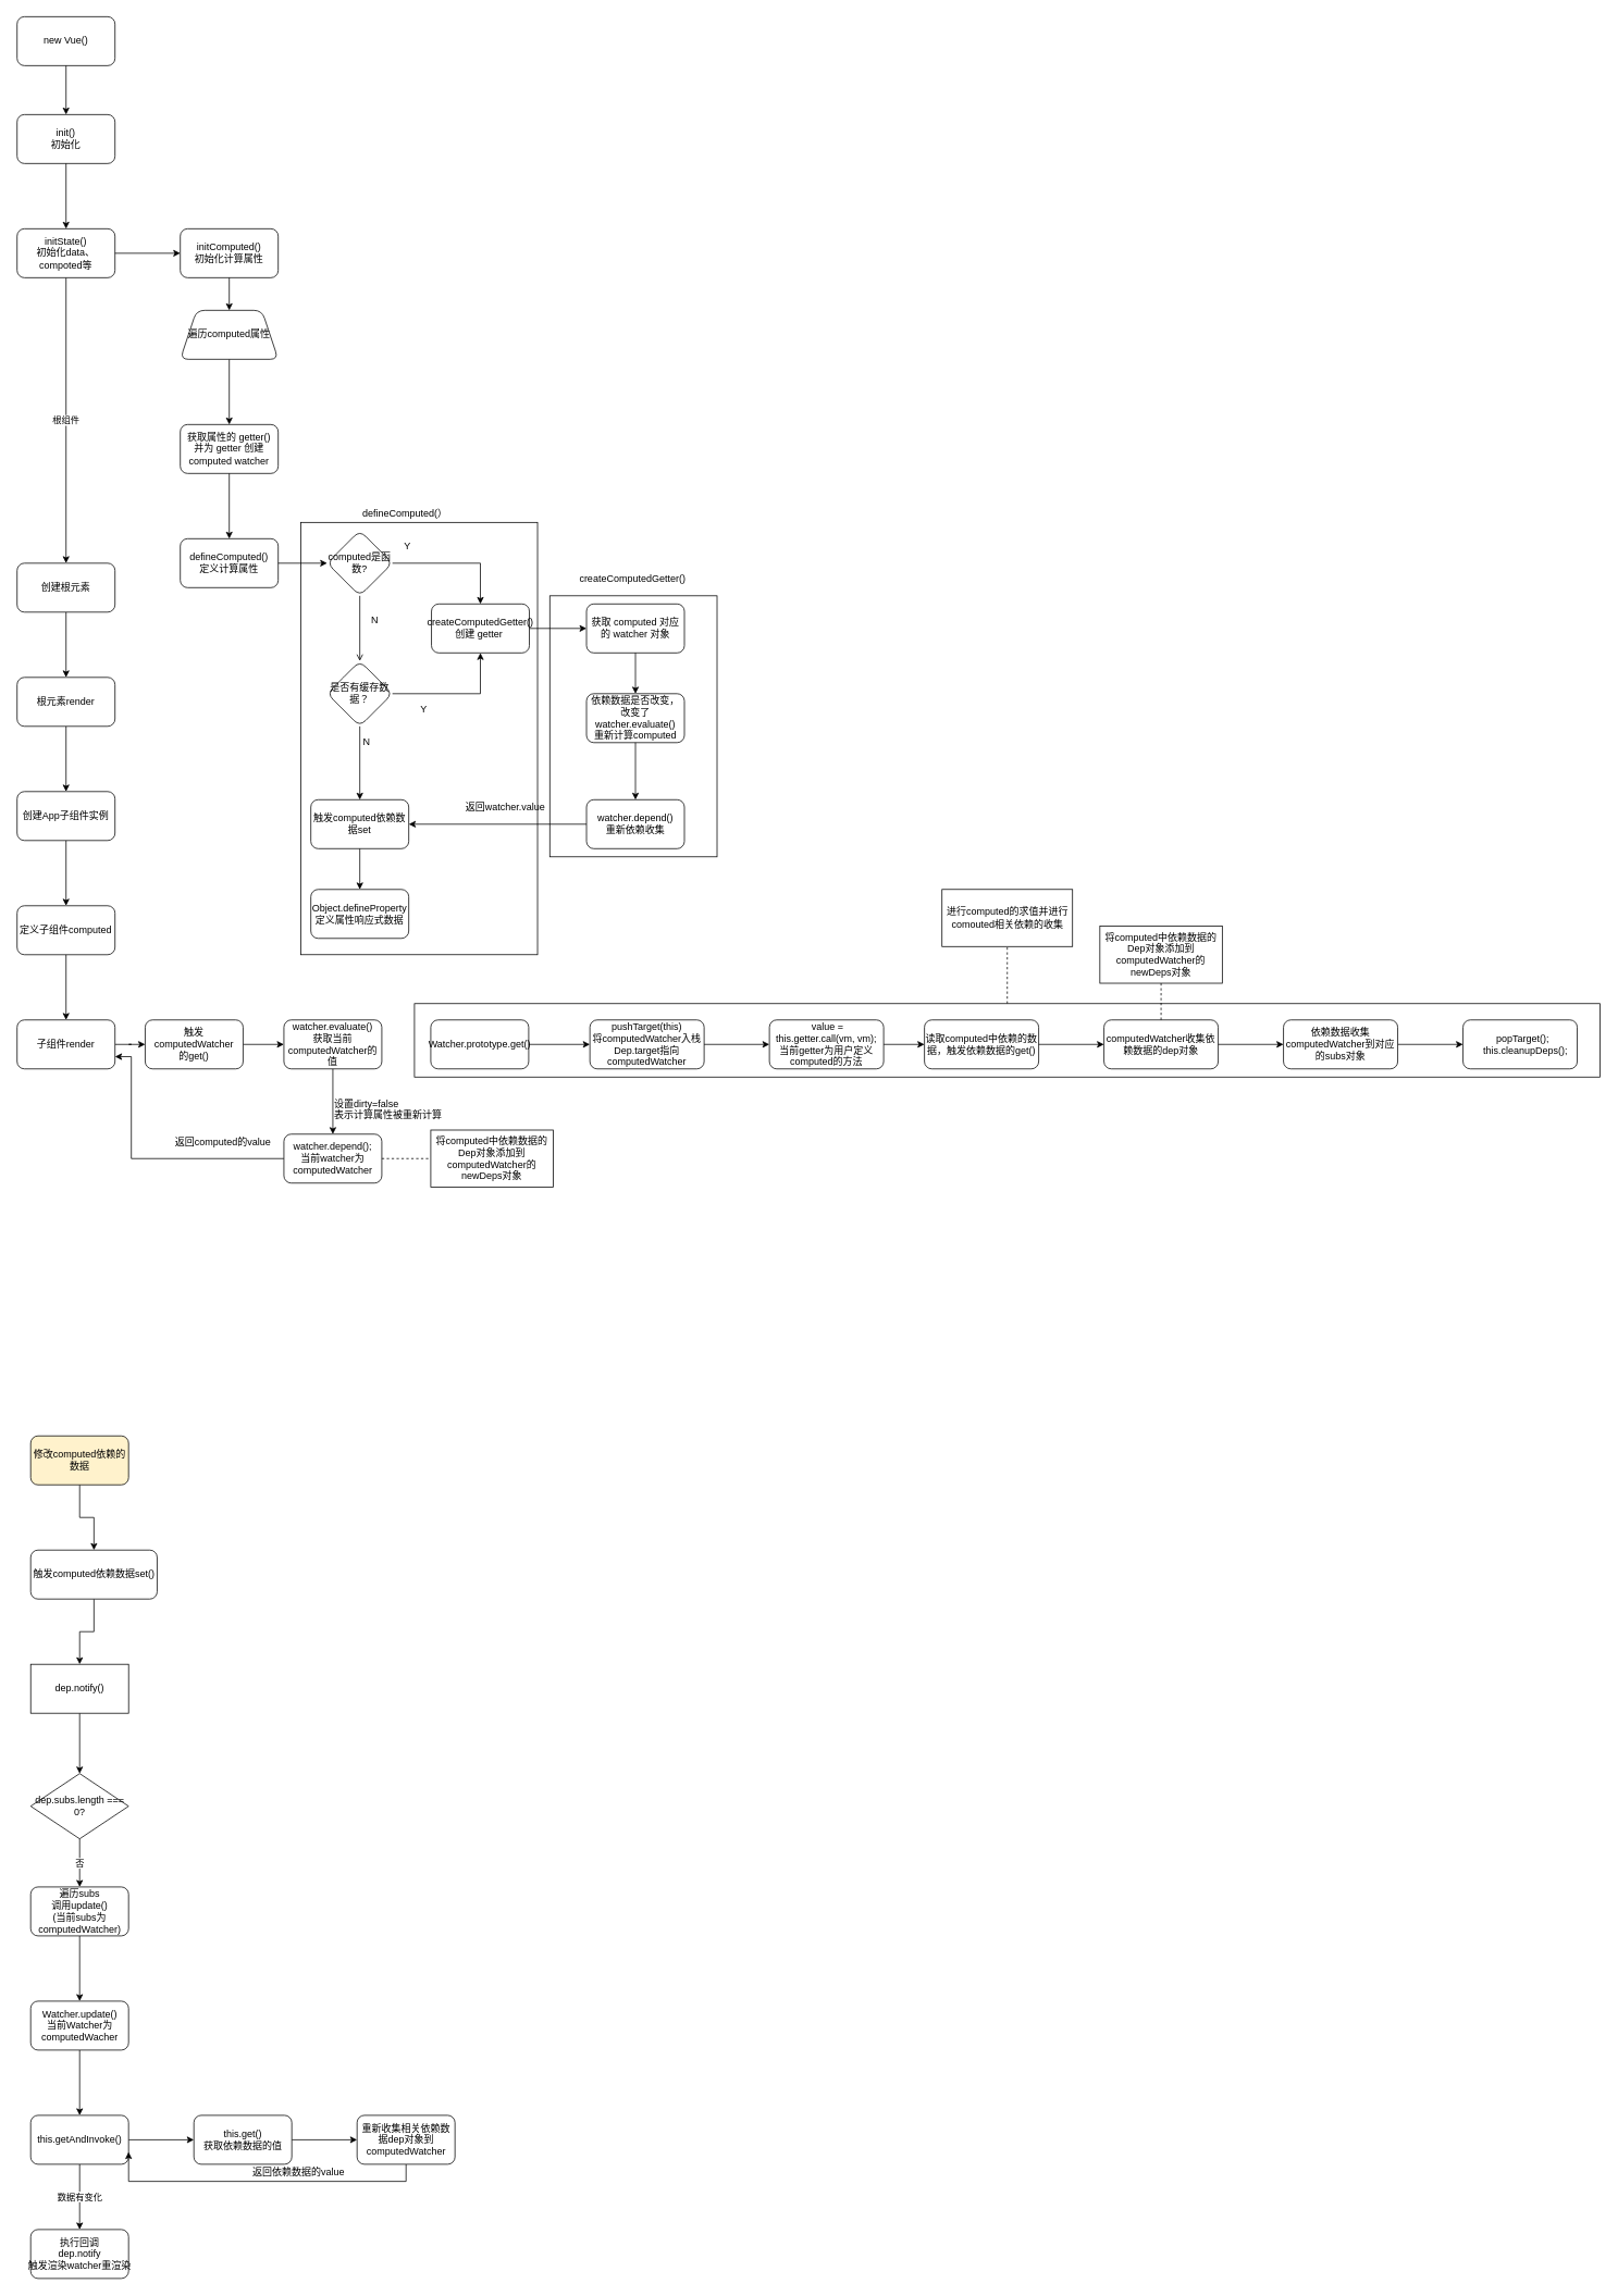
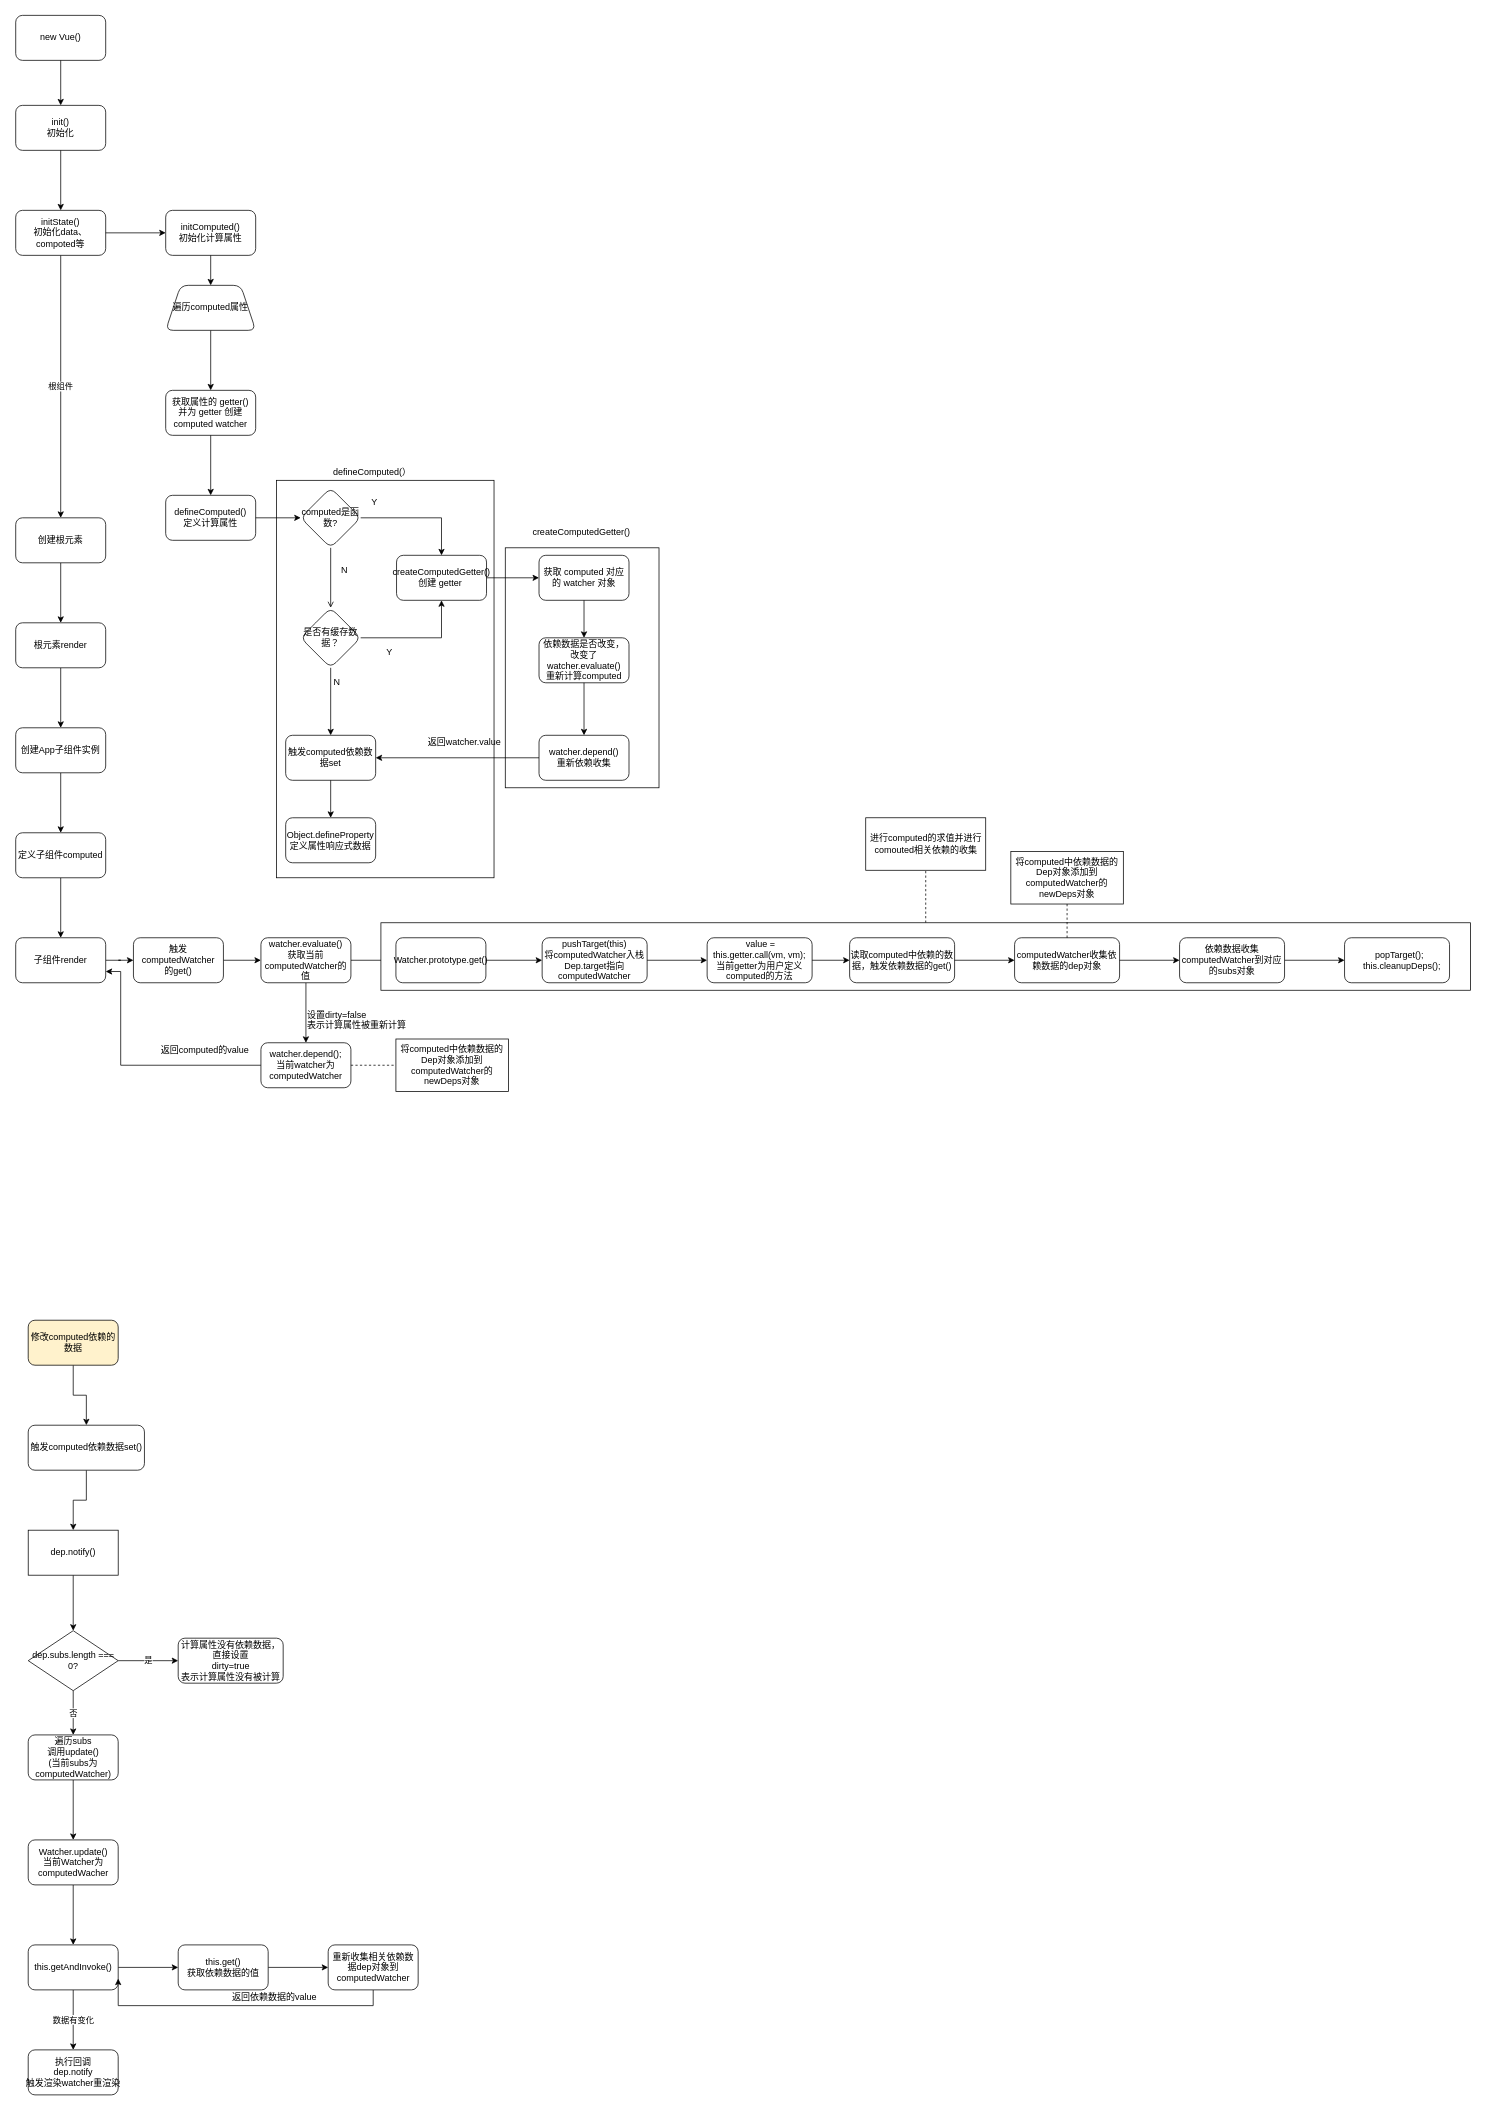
+ <mxCell id="15" value="" style="edgeStyle=orthogonalEdgeStyle;rounded=0;orthogonalLoop=1;jettySize=auto;html=1;" parent="1" source="17" target="26" edge="1"><mxGeometry relative="1" as="geometry" /></mxCell>
+ <mxCell id="61" value="是" style="edgeStyle=orthogonalEdgeStyle;rounded=0;orthogonalLoop=1;jettySize=auto;html=1;" parent="1" source="63" target="64" edge="1"><mxGeometry relative="1" as="geometry"><mxPoint x="236.667" y="2214" as="targetPoint" /></mxGeometry></mxCell>
+ <mxCell id="64" value="计算属性没有依赖数据，直接设置&lt;br&gt;dirty=true&lt;br&gt;表示计算属性没有被计算" style="rounded=1;whiteSpace=wrap;html=1;" parent="1" vertex="1"><mxGeometry x="236.667" y="2184" width="140" height="60" as="geometry" /></mxCell>
